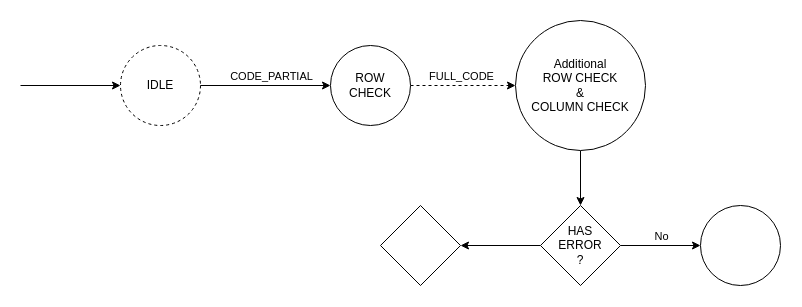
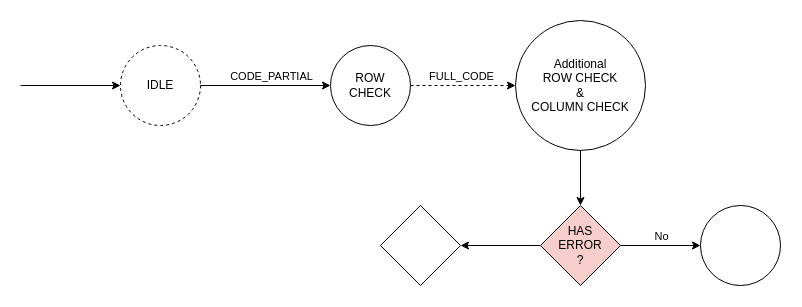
- <mxCell id="14" value="HAS&lt;br&gt;ERROR&lt;br&gt;?" style="rhombus;whiteSpace=wrap;html=1;" parent="1" vertex="1"><mxGeometry x="540" y="205" width="80" height="80" as="geometry" /></mxCell>
+ <mxCell id="14" value="HAS&lt;br&gt;ERROR&lt;br&gt;?" style="rhombus;whiteSpace=wrap;html=1;fillColor=#f8cecc;" parent="1" vertex="1"><mxGeometry x="540" y="205" width="80" height="80" as="geometry" /></mxCell>
